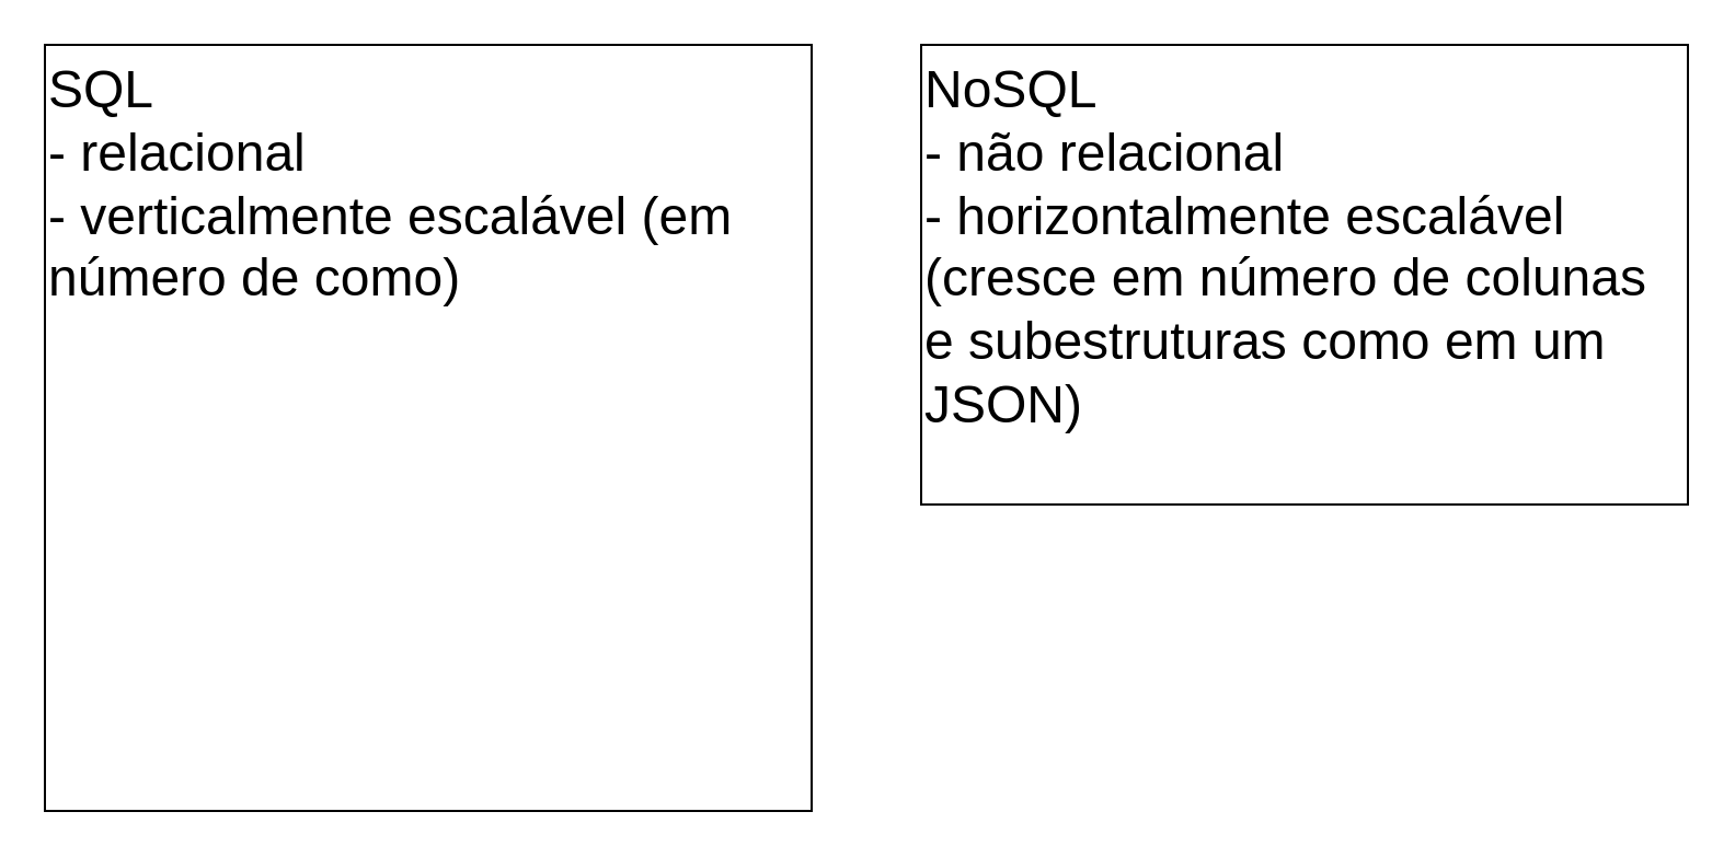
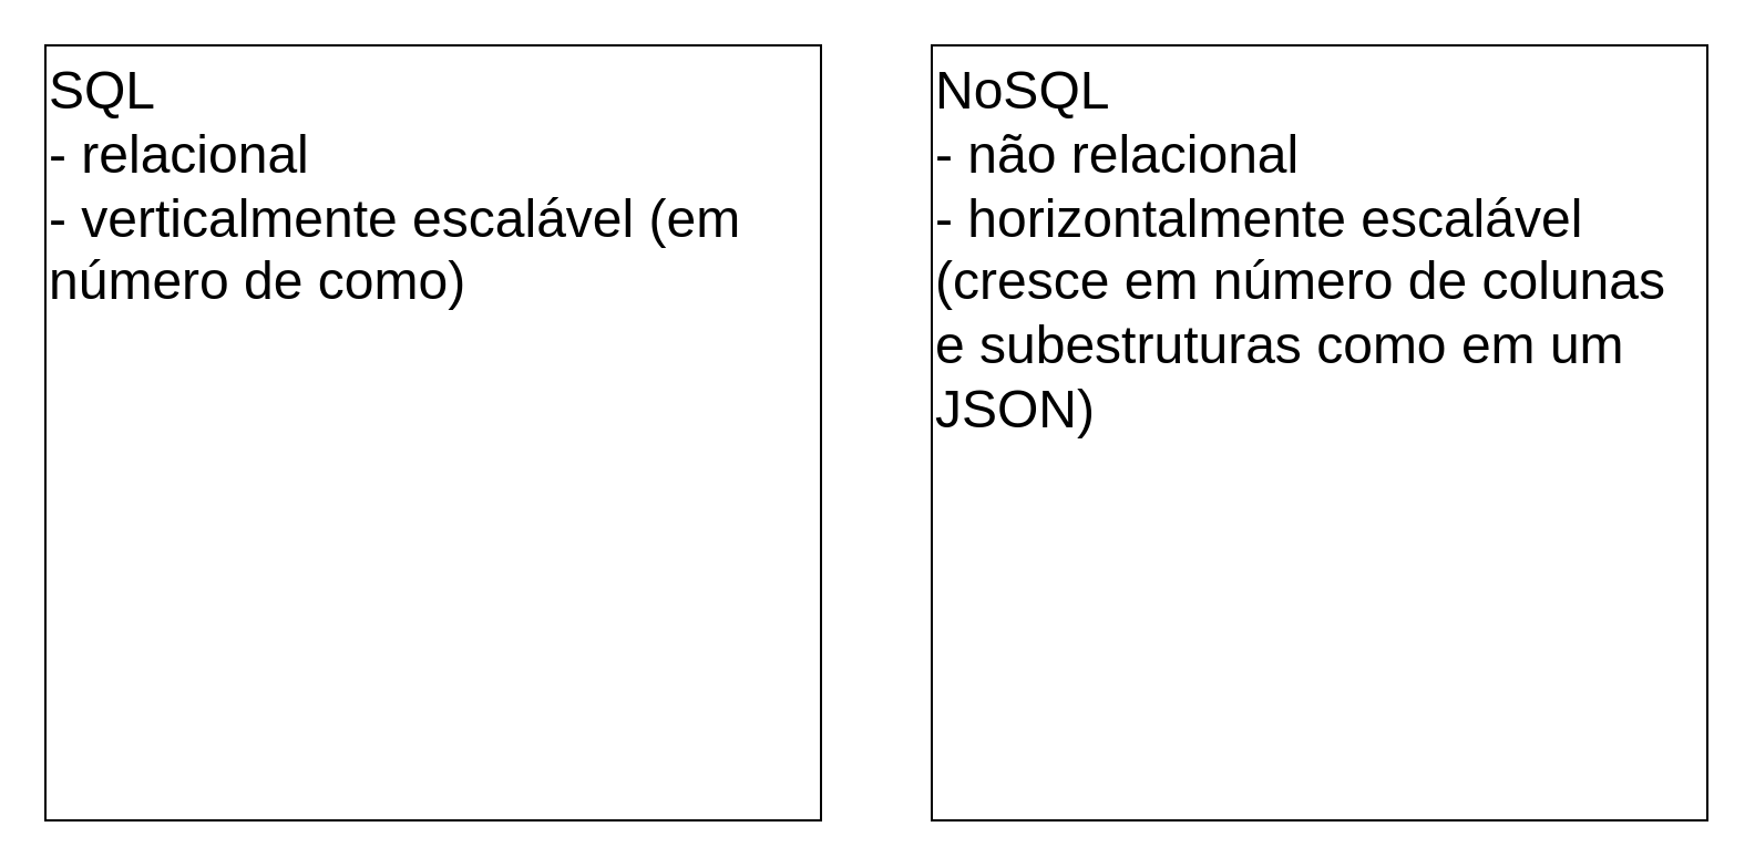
- <mxCell id="3" value="NoSQL&lt;br style=&quot;font-size: 24px;&quot;&gt;- não relacional&lt;br style=&quot;font-size: 24px;&quot;&gt;- horizontalmente escalável (cresce em número de colunas e subestruturas como em um JSON)" style="whiteSpace=wrap;html=1;aspect=fixed;align=left;fontSize=24;verticalAlign=top;" vertex="1" parent="1"><mxGeometry x="420" y="20" width="350" height="210" as="geometry" /></mxCell>
+ <mxCell id="3" value="NoSQL&lt;br style=&quot;font-size: 24px;&quot;&gt;- não relacional&lt;br style=&quot;font-size: 24px;&quot;&gt;- horizontalmente escalável (cresce em número de colunas e subestruturas como em um JSON)" style="whiteSpace=wrap;html=1;aspect=fixed;align=left;fontSize=24;verticalAlign=top;" vertex="1" parent="1"><mxGeometry x="420" y="20" width="350" height="350" as="geometry" /></mxCell>
